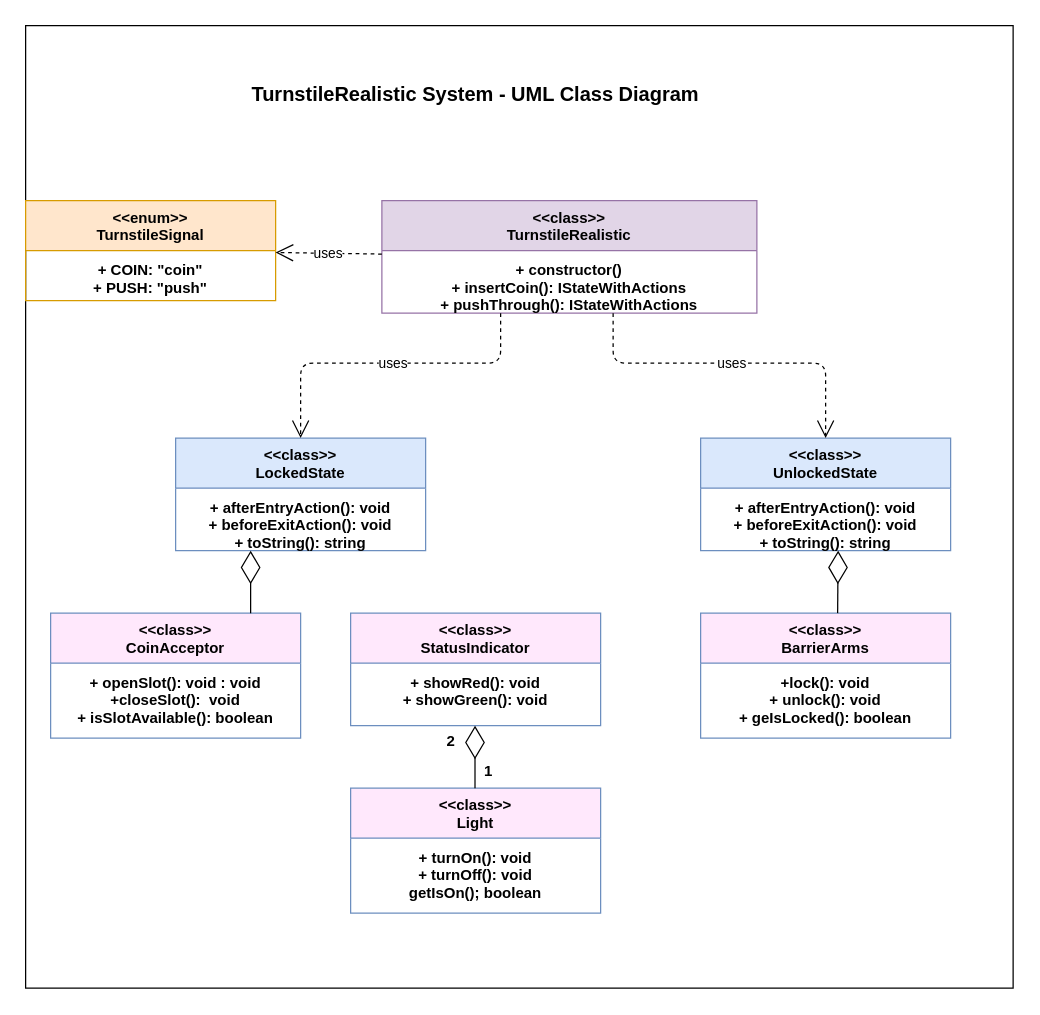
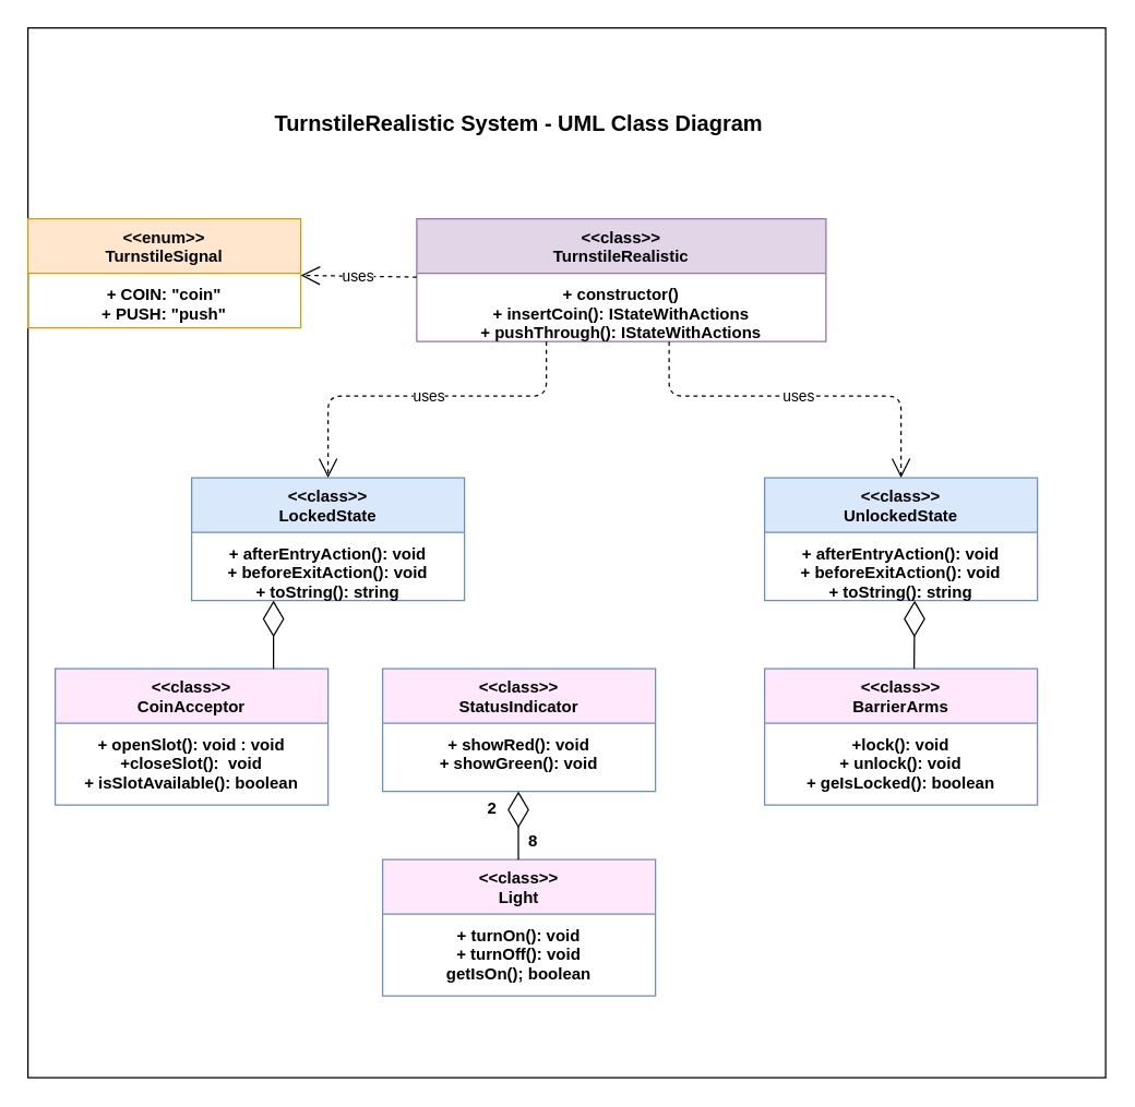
- <mxCell id="10" value="TurnstileRealistic System - UML Class Diagram" style="text;strokeColor=none;align=center;fillColor=none;html=1;verticalAlign=middle;whiteSpace=wrap;rounded=0;fontSize=16;fontStyle=1;" parent="1" vertex="1"><mxGeometry x="180" y="60" width="400" height="30" as="geometry" /></mxCell>
+ <mxCell id="10" value="TurnstileRealistic System - UML Class Diagram" style="text;strokeColor=none;align=center;fillColor=none;html=1;verticalAlign=middle;whiteSpace=wrap;rounded=0;fontSize=16;fontStyle=1;" parent="1" vertex="1"><mxGeometry x="180" y="75" width="400" height="30" as="geometry" /></mxCell>
- <mxCell id="19" value="1" style="text;align=center;fontStyle=1;verticalAlign=middle;spacingLeft=3;spacingRight=3;strokeColor=none;rotatable=0;points=[[0,0.5],[1,0.5]];portConstraint=eastwest;html=1;" vertex="1" parent="1"><mxGeometry x="350" y="604" width="80" height="26" as="geometry" /></mxCell>
+ <mxCell id="19" value="8" style="text;align=center;fontStyle=1;verticalAlign=middle;spacingLeft=3;spacingRight=3;strokeColor=none;rotatable=0;points=[[0,0.5],[1,0.5]];portConstraint=eastwest;html=1;" vertex="1" parent="1"><mxGeometry x="350" y="604" width="80" height="26" as="geometry" /></mxCell>
